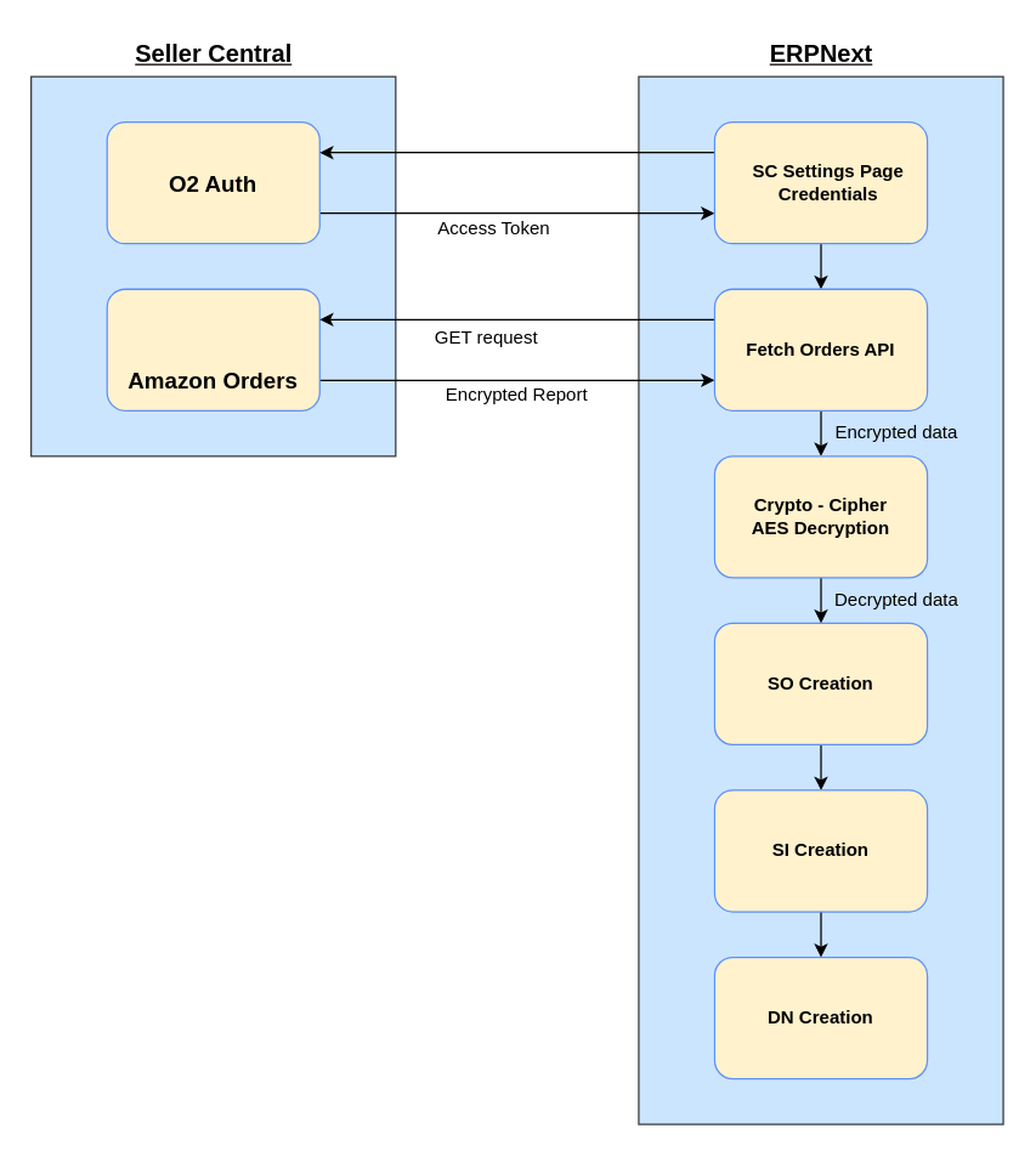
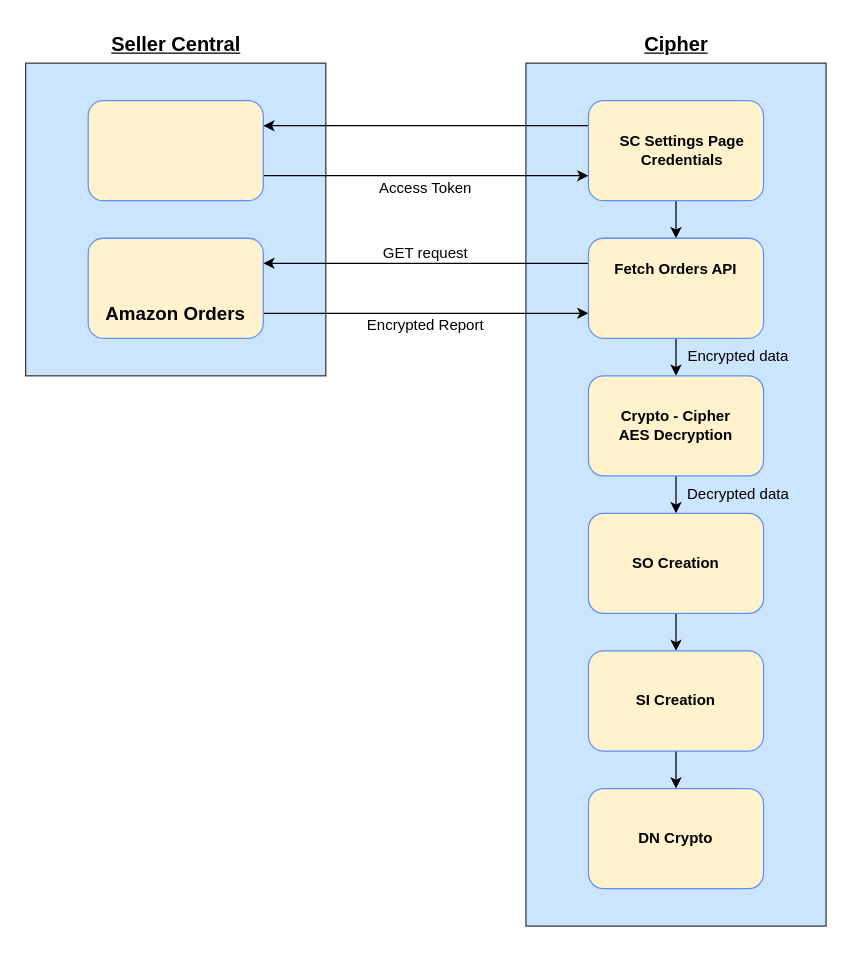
- <mxCell id="5" value="&lt;span style=&quot;font-size: 16px;&quot;&gt;&lt;b&gt;&lt;u&gt;ERPNext&lt;br&gt;&lt;/u&gt;&lt;/b&gt;&lt;/span&gt;" style="text;html=1;align=center;verticalAlign=middle;resizable=0;points=[];autosize=1;strokeColor=none;fillColor=none;" parent="1" vertex="1"><mxGeometry x="495" y="20" width="90" height="30" as="geometry" /></mxCell>
+ <mxCell id="5" value="&lt;span style=&quot;font-size: 16px;&quot;&gt;&lt;b&gt;&lt;u&gt;Cipher&lt;br&gt;&lt;/u&gt;&lt;/b&gt;&lt;/span&gt;" style="text;html=1;align=center;verticalAlign=middle;resizable=0;points=[];autosize=1;strokeColor=none;fillColor=none;" parent="1" vertex="1"><mxGeometry x="495" y="20" width="90" height="30" as="geometry" /></mxCell>
- <mxCell id="16" value="O2 Auth" style="text;html=1;align=center;verticalAlign=middle;whiteSpace=wrap;rounded=0;fontStyle=1;fontSize=15;labelBackgroundColor=none;labelBorderColor=none;fillColor=none;shadow=0;" vertex="1" parent="1"><mxGeometry x="110" y="105" width="60" height="30" as="geometry" /></mxCell>
- <mxCell id="20" value="Access Token" style="text;html=1;align=center;verticalAlign=middle;whiteSpace=wrap;rounded=0;" vertex="1" parent="1"><mxGeometry x="285" y="135" width="80" height="30" as="geometry" /></mxCell>
+ <mxCell id="20" value="Access Token" style="text;html=1;align=center;verticalAlign=middle;whiteSpace=wrap;rounded=0;" vertex="1" parent="1"><mxGeometry x="300" y="135" width="80" height="30" as="geometry" /></mxCell>
- <mxCell id="33" value="GET request" style="text;html=1;align=center;verticalAlign=middle;whiteSpace=wrap;rounded=0;" vertex="1" parent="1"><mxGeometry x="280" y="207" width="80" height="30" as="geometry" /></mxCell>
+ <mxCell id="33" value="GET request" style="text;html=1;align=center;verticalAlign=middle;whiteSpace=wrap;rounded=0;" vertex="1" parent="1"><mxGeometry x="300" y="187" width="80" height="30" as="geometry" /></mxCell>
- <mxCell id="19" value="Fetch Orders API" style="text;html=1;align=center;verticalAlign=middle;whiteSpace=wrap;rounded=0;fontStyle=1" vertex="1" parent="1"><mxGeometry x="490" y="215" width="100" height="30" as="geometry" /></mxCell>
+ <mxCell id="19" value="Fetch Orders API" style="text;html=1;align=center;verticalAlign=middle;whiteSpace=wrap;rounded=0;fontStyle=1" vertex="1" parent="1"><mxGeometry x="490" y="200" width="100" height="30" as="geometry" /></mxCell>
- <mxCell id="32" value="DN Creation" style="text;html=1;align=center;verticalAlign=middle;whiteSpace=wrap;rounded=0;fontStyle=1" vertex="1" parent="1"><mxGeometry x="490" y="655" width="100" height="30" as="geometry" /></mxCell>
+ <mxCell id="32" value="DN Crypto" style="text;html=1;align=center;verticalAlign=middle;whiteSpace=wrap;rounded=0;fontStyle=1" vertex="1" parent="1"><mxGeometry x="490" y="655" width="100" height="30" as="geometry" /></mxCell>
